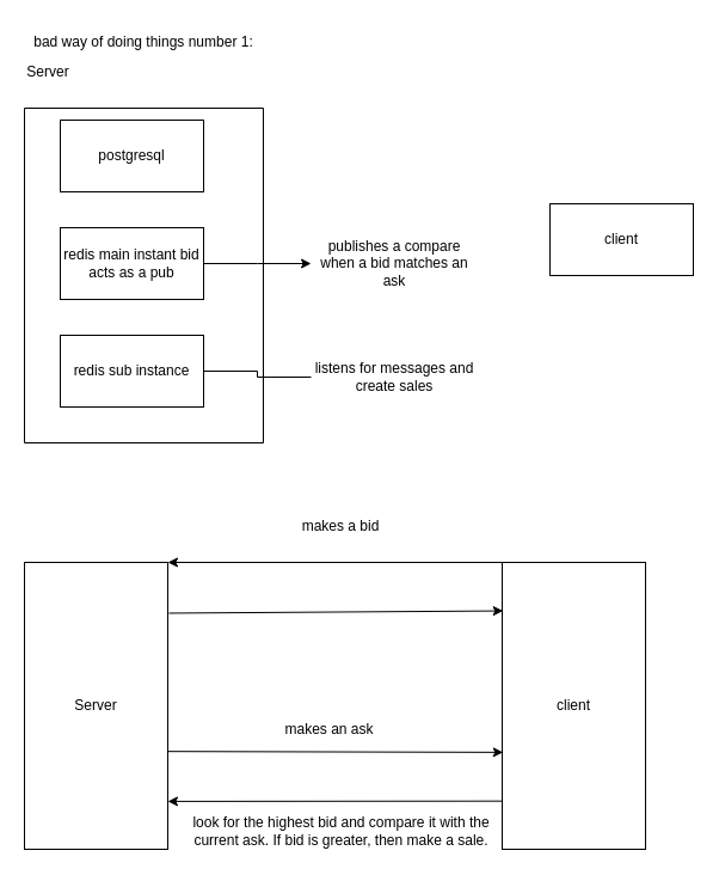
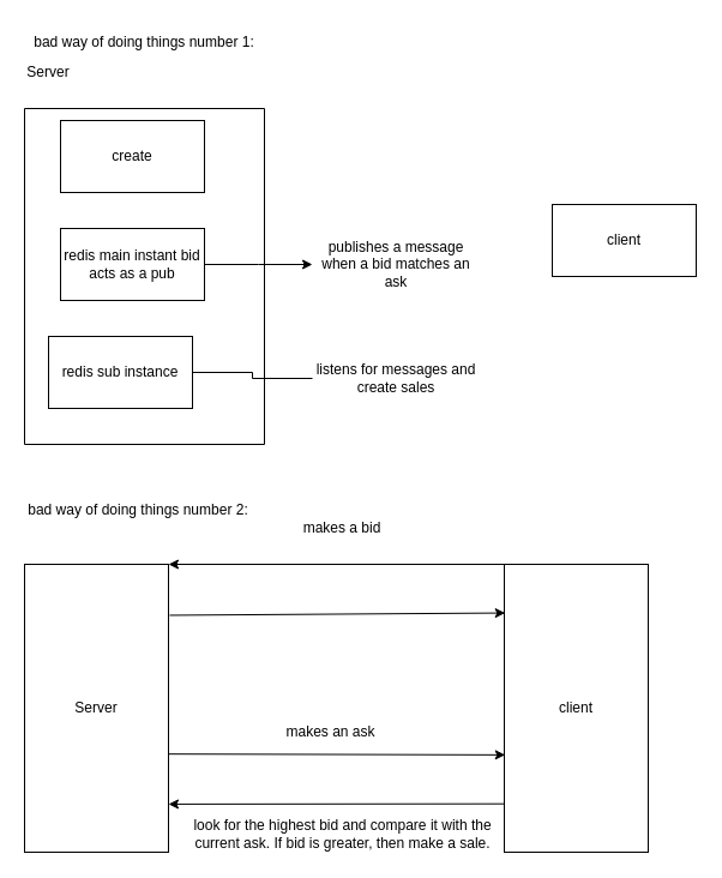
- <mxCell id="2" value="postgresql" style="rounded=0;whiteSpace=wrap;html=1;" vertex="1" parent="1"><mxGeometry x="50" y="100" width="120" height="60" as="geometry" /></mxCell>
+ <mxCell id="2" value="create" style="rounded=0;whiteSpace=wrap;html=1;" vertex="1" parent="1"><mxGeometry x="50" y="100" width="120" height="60" as="geometry" /></mxCell>
- <mxCell id="9" value="publishes a compare when a bid matches an ask" style="text;html=1;strokeColor=none;fillColor=none;align=center;verticalAlign=middle;whiteSpace=wrap;rounded=0;" vertex="1" parent="1"><mxGeometry x="260" y="195" width="140" height="50" as="geometry" /></mxCell>
+ <mxCell id="9" value="publishes a message when a bid matches an ask" style="text;html=1;strokeColor=none;fillColor=none;align=center;verticalAlign=middle;whiteSpace=wrap;rounded=0;" vertex="1" parent="1"><mxGeometry x="260" y="195" width="140" height="50" as="geometry" /></mxCell>
- <mxCell id="8" value="redis sub instance" style="rounded=0;whiteSpace=wrap;html=1;" vertex="1" parent="1"><mxGeometry x="50" y="280" width="120" height="60" as="geometry" /></mxCell>
+ <mxCell id="8" value="redis sub instance" style="rounded=0;whiteSpace=wrap;html=1;" vertex="1" parent="1"><mxGeometry x="40" y="280" width="120" height="60" as="geometry" /></mxCell>
+ <mxCell id="12" value="bad way of doing things number 2:" style="text;html=1;strokeColor=none;fillColor=none;align=center;verticalAlign=middle;whiteSpace=wrap;rounded=0;" vertex="1" parent="1"><mxGeometry x="20" y="410" width="190" height="30" as="geometry" /></mxCell>
